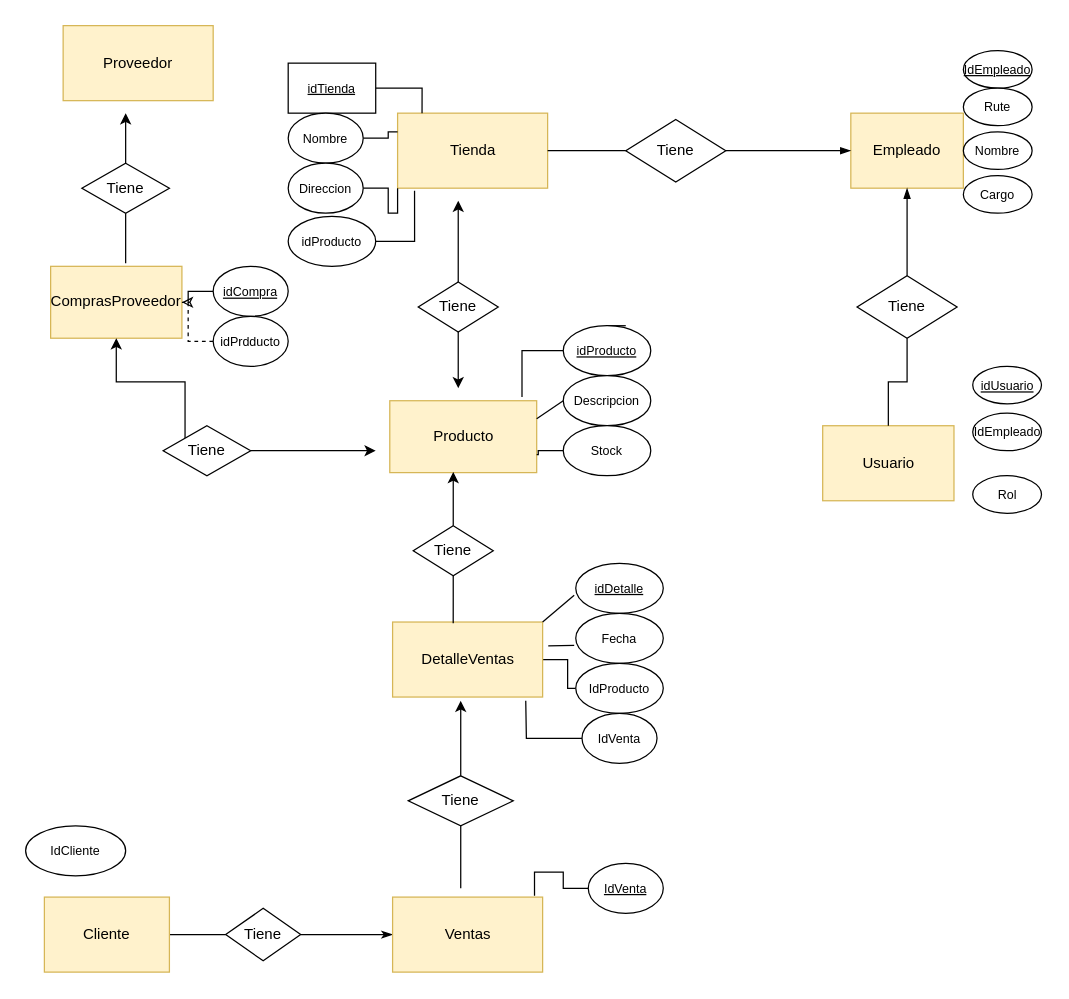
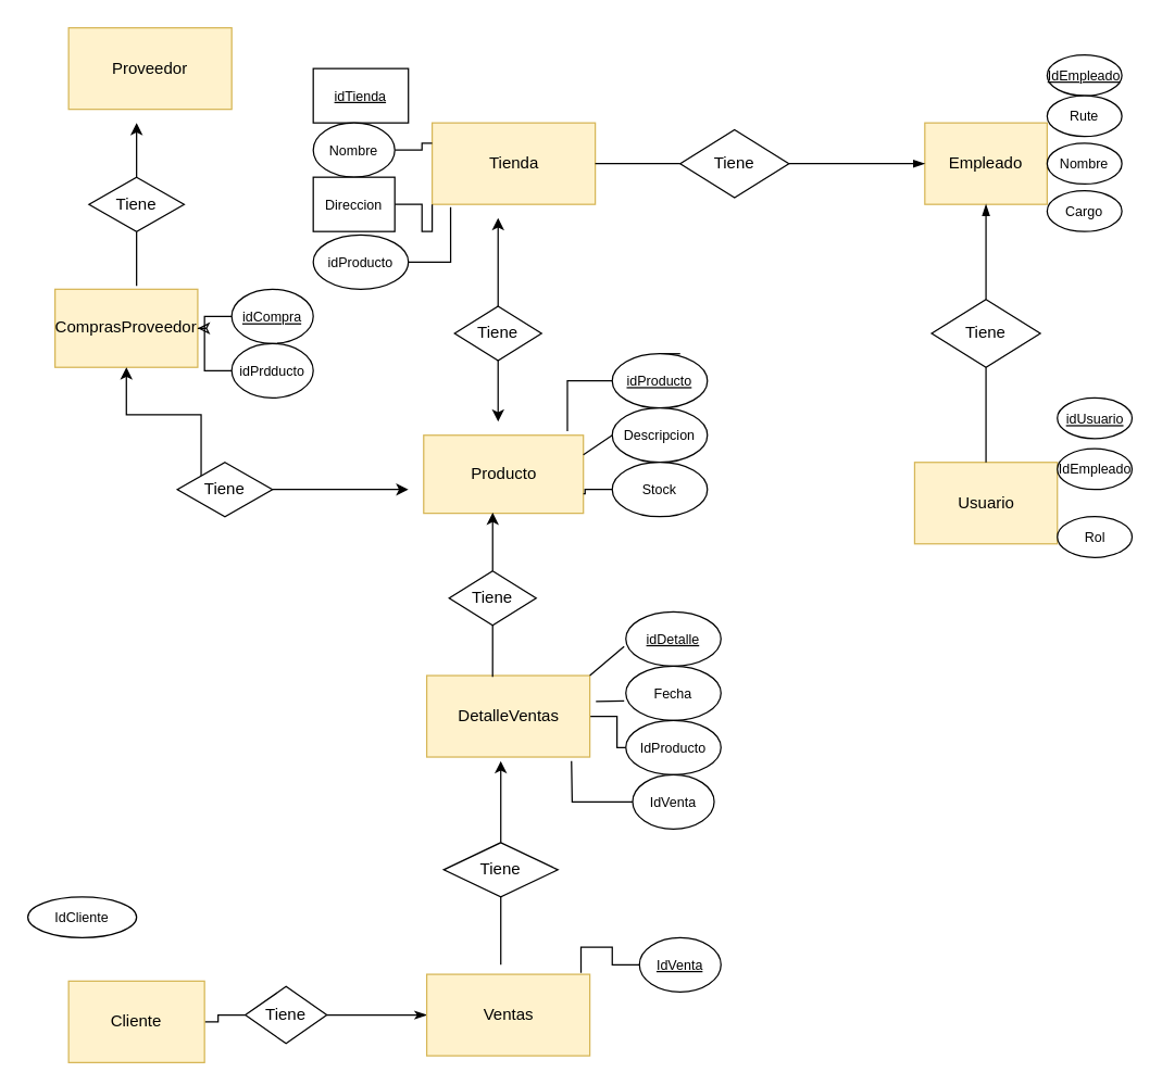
- <mxCell id="48" style="edgeStyle=orthogonalEdgeStyle;rounded=0;orthogonalLoop=1;jettySize=auto;html=1;entryX=0.163;entryY=0;entryDx=0;entryDy=0;entryPerimeter=0;startArrow=none;startFill=0;endArrow=none;endFill=0;fontSize=10;" edge="1" parent="1" source="49" target="3"><mxGeometry relative="1" as="geometry" /></mxCell>
- <mxCell id="53" value="Direccion" style="ellipse;whiteSpace=wrap;html=1;fontSize=10;fontStyle=0" vertex="1" parent="1"><mxGeometry x="230" y="130" width="60" height="40" as="geometry" /></mxCell>
+ <mxCell id="53" value="Direccion" style="whiteSpace=wrap;html=1;fontSize=10;fontStyle=0;rounded=0;" vertex="1" parent="1"><mxGeometry x="230" y="130" width="60" height="40" as="geometry" /></mxCell>
- <mxCell id="58" value="" style="edgeStyle=orthogonalEdgeStyle;rounded=0;orthogonalLoop=1;jettySize=auto;html=1;startArrow=none;startFill=0;endArrow=none;endFill=0;fontSize=10;dashed=1;" edge="1" parent="1" source="59" target="6"><mxGeometry relative="1" as="geometry" /></mxCell>
+ <mxCell id="58" value="" style="edgeStyle=orthogonalEdgeStyle;rounded=0;orthogonalLoop=1;jettySize=auto;html=1;startArrow=none;startFill=0;endArrow=none;endFill=0;fontSize=10;" edge="1" parent="1" source="59" target="6"><mxGeometry relative="1" as="geometry" /></mxCell>
- <mxCell id="7" value="Usuario" style="rounded=0;whiteSpace=wrap;html=1;fillColor=#fff2cc;strokeColor=#d6b656;" parent="1" vertex="1"><mxGeometry x="657.5" y="340" width="105" height="60" as="geometry" /></mxCell>
+ <mxCell id="7" value="Usuario" style="rounded=0;whiteSpace=wrap;html=1;fillColor=#fff2cc;strokeColor=#d6b656;" parent="1" vertex="1"><mxGeometry x="672.5" y="340" width="105" height="60" as="geometry" /></mxCell>
- <mxCell id="71" value="IdCliente" style="ellipse;whiteSpace=wrap;html=1;fontSize=10;" vertex="1" parent="1"><mxGeometry y="660" width="80" height="40" as="geometry" x="20" /></mxCell>
+ <mxCell id="71" value="IdCliente" style="ellipse;whiteSpace=wrap;html=1;fontSize=10;" vertex="1" parent="1"><mxGeometry x="20" y="660" width="80" height="30" as="geometry" /></mxCell>
- <mxCell id="12" value="Cliente" style="rounded=0;whiteSpace=wrap;html=1;fillColor=#fff2cc;strokeColor=#d6b656;" vertex="1" parent="1"><mxGeometry x="35" y="717" width="100" height="60" as="geometry" /></mxCell>
+ <mxCell id="12" value="Cliente" style="rounded=0;whiteSpace=wrap;html=1;fillColor=#fff2cc;strokeColor=#d6b656;" vertex="1" parent="1"><mxGeometry x="50" y="722" width="100" height="60" as="geometry" /></mxCell>
